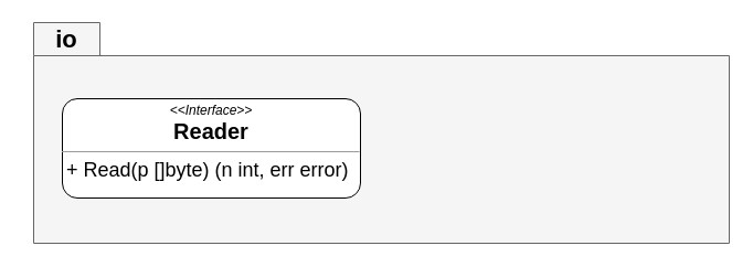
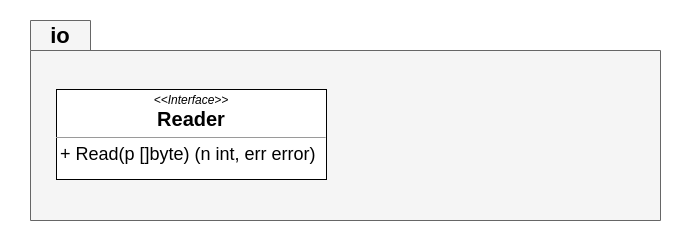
- <mxCell id="3" value="&lt;p style=&quot;margin: 0px ; margin-top: 4px ; text-align: center&quot;&gt;&lt;i&gt;&amp;lt;&amp;lt;Interface&amp;gt;&amp;gt;&lt;/i&gt;&lt;br&gt;&lt;b&gt;&lt;font style=&quot;font-size: 20px&quot;&gt;Reader&lt;/font&gt;&lt;/b&gt;&lt;/p&gt;&lt;hr size=&quot;1&quot;&gt;&lt;p style=&quot;margin: 0px 0px 0px 4px ; font-size: 18px&quot;&gt;&lt;font style=&quot;font-size: 18px&quot;&gt;+&amp;nbsp;&lt;/font&gt;&lt;font style=&quot;font-size: 18px&quot;&gt;Read(p []byte) (n int, err error)&lt;/font&gt;&lt;/p&gt;" style="verticalAlign=top;align=left;overflow=fill;fontSize=12;fontFamily=Helvetica;html=1;rounded=1;" vertex="1" parent="1"><mxGeometry x="56" y="89" width="270" height="90" as="geometry" /></mxCell>
+ <mxCell id="3" value="&lt;p style=&quot;margin: 0px ; margin-top: 4px ; text-align: center&quot;&gt;&lt;i&gt;&amp;lt;&amp;lt;Interface&amp;gt;&amp;gt;&lt;/i&gt;&lt;br&gt;&lt;b&gt;&lt;font style=&quot;font-size: 20px&quot;&gt;Reader&lt;/font&gt;&lt;/b&gt;&lt;/p&gt;&lt;hr size=&quot;1&quot;&gt;&lt;p style=&quot;margin: 0px 0px 0px 4px ; font-size: 18px&quot;&gt;&lt;font style=&quot;font-size: 18px&quot;&gt;+&amp;nbsp;&lt;/font&gt;&lt;font style=&quot;font-size: 18px&quot;&gt;Read(p []byte) (n int, err error)&lt;/font&gt;&lt;/p&gt;" style="verticalAlign=top;align=left;overflow=fill;fontSize=12;fontFamily=Helvetica;html=1;" vertex="1" parent="1"><mxGeometry x="56" y="89" width="270" height="90" as="geometry" /></mxCell>
